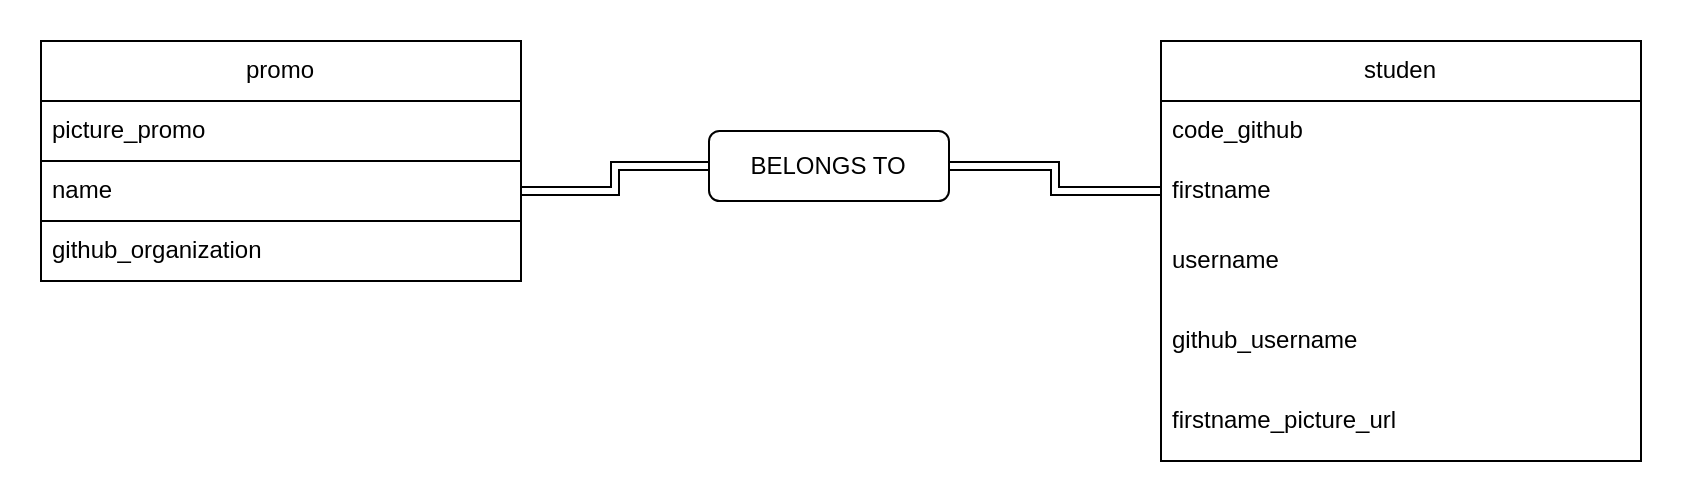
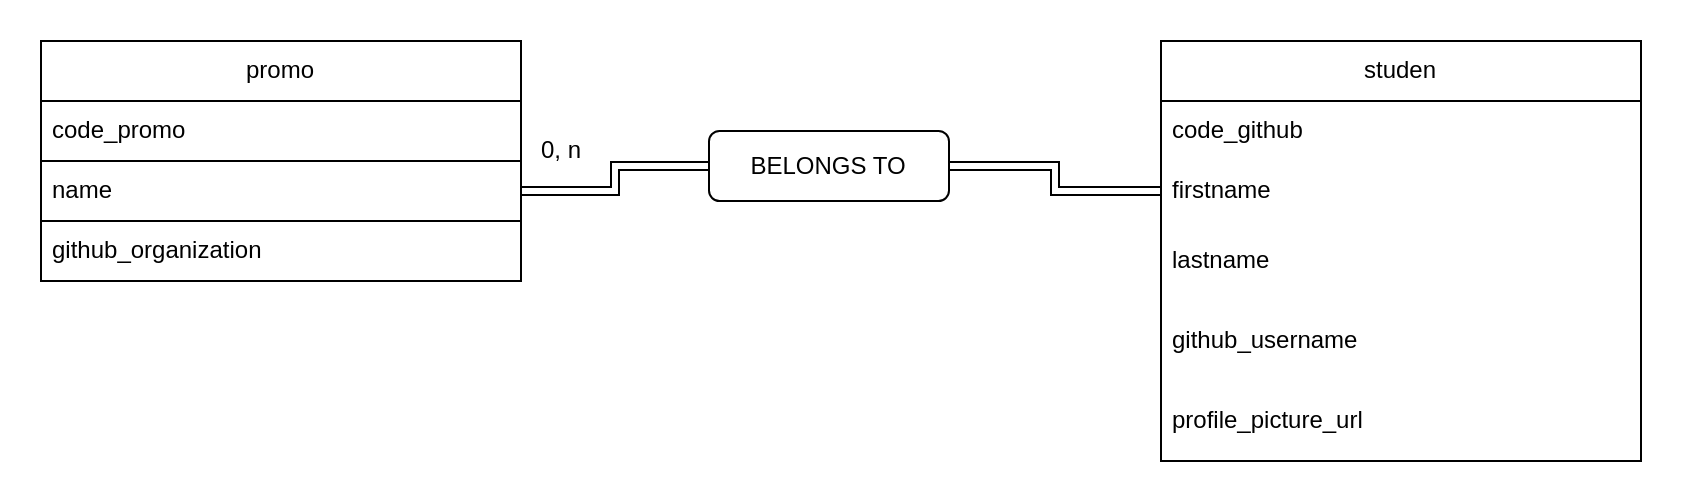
- <mxCell id="3" value="picture_promo" style="text;strokeColor=none;fillColor=none;align=left;verticalAlign=middle;spacingLeft=4;spacingRight=4;overflow=hidden;points=[[0,0.5],[1,0.5]];portConstraint=eastwest;rotatable=0;whiteSpace=wrap;html=1;" vertex="1" parent="2"><mxGeometry y="30" width="240" height="30" as="geometry" /></mxCell>
+ <mxCell id="3" value="code_promo" style="text;strokeColor=none;fillColor=none;align=left;verticalAlign=middle;spacingLeft=4;spacingRight=4;overflow=hidden;points=[[0,0.5],[1,0.5]];portConstraint=eastwest;rotatable=0;whiteSpace=wrap;html=1;" vertex="1" parent="2"><mxGeometry y="30" width="240" height="30" as="geometry" /></mxCell>
+ <mxCell id="15" value="0, n" style="text;html=1;align=center;verticalAlign=middle;resizable=0;points=[];autosize=1;strokeColor=none;fillColor=none;" vertex="1" parent="1"><mxGeometry x="260" y="60" width="40" height="30" as="geometry" /></mxCell>
- <mxCell id="9" value="username" style="text;strokeColor=none;fillColor=none;align=left;verticalAlign=middle;spacingLeft=4;spacingRight=4;overflow=hidden;points=[[0,0.5],[1,0.5]];portConstraint=eastwest;rotatable=0;whiteSpace=wrap;html=1;" vertex="1" parent="6"><mxGeometry y="90" width="240" height="40" as="geometry" /></mxCell>
+ <mxCell id="9" value="lastname" style="text;strokeColor=none;fillColor=none;align=left;verticalAlign=middle;spacingLeft=4;spacingRight=4;overflow=hidden;points=[[0,0.5],[1,0.5]];portConstraint=eastwest;rotatable=0;whiteSpace=wrap;html=1;" vertex="1" parent="6"><mxGeometry y="90" width="240" height="40" as="geometry" /></mxCell>
- <mxCell id="11" value="firstname_picture_url" style="text;strokeColor=none;fillColor=none;align=left;verticalAlign=middle;spacingLeft=4;spacingRight=4;overflow=hidden;points=[[0,0.5],[1,0.5]];portConstraint=eastwest;rotatable=0;whiteSpace=wrap;html=1;" vertex="1" parent="6"><mxGeometry y="170" width="240" height="40" as="geometry" /></mxCell>
+ <mxCell id="11" value="profile_picture_url" style="text;strokeColor=none;fillColor=none;align=left;verticalAlign=middle;spacingLeft=4;spacingRight=4;overflow=hidden;points=[[0,0.5],[1,0.5]];portConstraint=eastwest;rotatable=0;whiteSpace=wrap;html=1;" vertex="1" parent="6"><mxGeometry y="170" width="240" height="40" as="geometry" /></mxCell>
